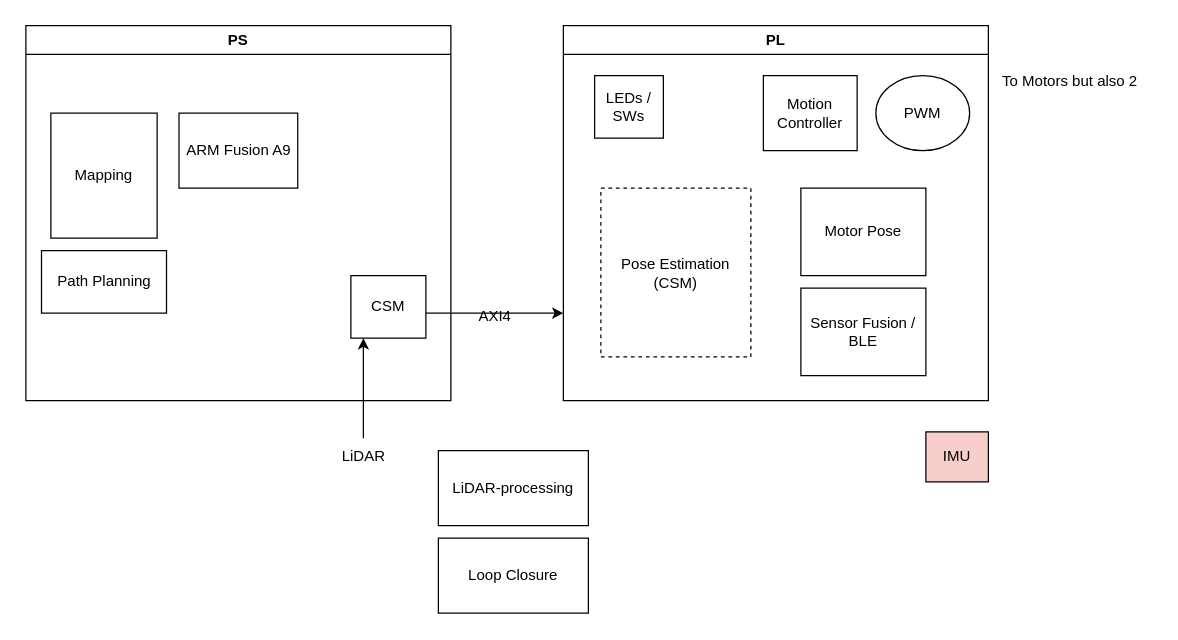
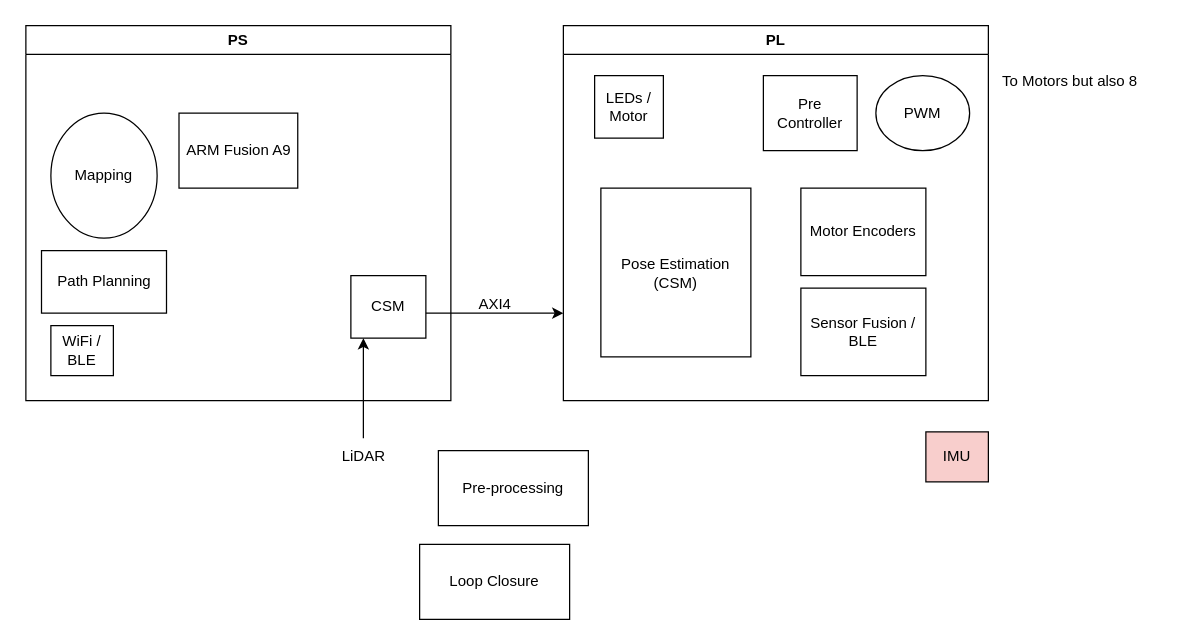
- <mxCell id="19" value="To Motors but also 2" style="text;html=1;align=center;verticalAlign=middle;resizable=0;points=[];autosize=1;strokeColor=none;fillColor=none;" vertex="1" parent="1"><mxGeometry x="790" y="50" width="130" height="30" as="geometry" /></mxCell>
+ <mxCell id="19" value="To Motors but also 8" style="text;html=1;align=center;verticalAlign=middle;resizable=0;points=[];autosize=1;strokeColor=none;fillColor=none;" vertex="1" parent="1"><mxGeometry x="790" y="50" width="130" height="30" as="geometry" /></mxCell>
- <mxCell id="13" value="LEDs / SWs" style="rounded=0;whiteSpace=wrap;html=1;" vertex="1" parent="9"><mxGeometry x="25" y="40" width="55" height="50" as="geometry" /></mxCell>
+ <mxCell id="13" value="LEDs / Motor" style="rounded=0;whiteSpace=wrap;html=1;" vertex="1" parent="9"><mxGeometry x="25" y="40" width="55" height="50" as="geometry" /></mxCell>
- <mxCell id="14" value="Motion Controller" style="rounded=0;whiteSpace=wrap;html=1;" vertex="1" parent="9"><mxGeometry x="160" y="40" width="75" height="60" as="geometry" /></mxCell>
+ <mxCell id="14" value="Pre Controller" style="rounded=0;whiteSpace=wrap;html=1;" vertex="1" parent="9"><mxGeometry x="160" y="40" width="75" height="60" as="geometry" /></mxCell>
- <mxCell id="7" value="Mapping" style="rounded=0;whiteSpace=wrap;html=1;" vertex="1" parent="2"><mxGeometry x="20" y="70" width="85" height="100" as="geometry" /></mxCell>
+ <mxCell id="7" value="Mapping" style="ellipse;whiteSpace=wrap;html=1;" vertex="1" parent="2"><mxGeometry x="20" y="70" width="85" height="100" as="geometry" /></mxCell>
- <mxCell id="12" value="Motor Pose" style="rounded=0;whiteSpace=wrap;html=1;" vertex="1" parent="9"><mxGeometry x="190" y="130" width="100" height="70" as="geometry" /></mxCell>
+ <mxCell id="12" value="Motor Encoders" style="rounded=0;whiteSpace=wrap;html=1;" vertex="1" parent="9"><mxGeometry x="190" y="130" width="100" height="70" as="geometry" /></mxCell>
- <mxCell id="10" value="Pose Estimation (CSM)" style="rounded=0;whiteSpace=wrap;html=1;dashed=1;" vertex="1" parent="9"><mxGeometry x="30" y="130" width="120" height="135" as="geometry" /></mxCell>
+ <mxCell id="10" value="Pose Estimation (CSM)" style="rounded=0;whiteSpace=wrap;html=1;" vertex="1" parent="9"><mxGeometry x="30" y="130" width="120" height="135" as="geometry" /></mxCell>
- <mxCell id="17" value="AXI4" style="text;html=1;align=center;verticalAlign=middle;resizable=0;points=[];autosize=1;strokeColor=none;fillColor=none;" vertex="1" parent="1"><mxGeometry x="370" y="238" width="50" height="30" as="geometry" /></mxCell>
+ <mxCell id="17" value="AXI4" style="text;html=1;align=center;verticalAlign=middle;resizable=0;points=[];autosize=1;strokeColor=none;fillColor=none;" vertex="1" parent="1"><mxGeometry x="370" y="228" width="50" height="30" as="geometry" /></mxCell>
+ <mxCell id="6" value="WiFi / BLE" style="rounded=0;whiteSpace=wrap;html=1;" vertex="1" parent="2"><mxGeometry x="20" y="240" width="50" height="40" as="geometry" /></mxCell>
- <mxCell id="20" value="LiDAR-processing" style="rounded=0;whiteSpace=wrap;html=1;" vertex="1" parent="1"><mxGeometry x="350" y="360" width="120" height="60" as="geometry" /></mxCell>
+ <mxCell id="20" value="Pre-processing" style="rounded=0;whiteSpace=wrap;html=1;" vertex="1" parent="1"><mxGeometry x="350" y="360" width="120" height="60" as="geometry" /></mxCell>
- <mxCell id="21" value="Loop Closure" style="rounded=0;whiteSpace=wrap;html=1;" vertex="1" parent="1"><mxGeometry x="350" y="430" width="120" height="60" as="geometry" /></mxCell>
+ <mxCell id="21" value="Loop Closure" style="rounded=0;whiteSpace=wrap;html=1;" vertex="1" parent="1"><mxGeometry x="335" y="435" width="120" height="60" as="geometry" /></mxCell>
